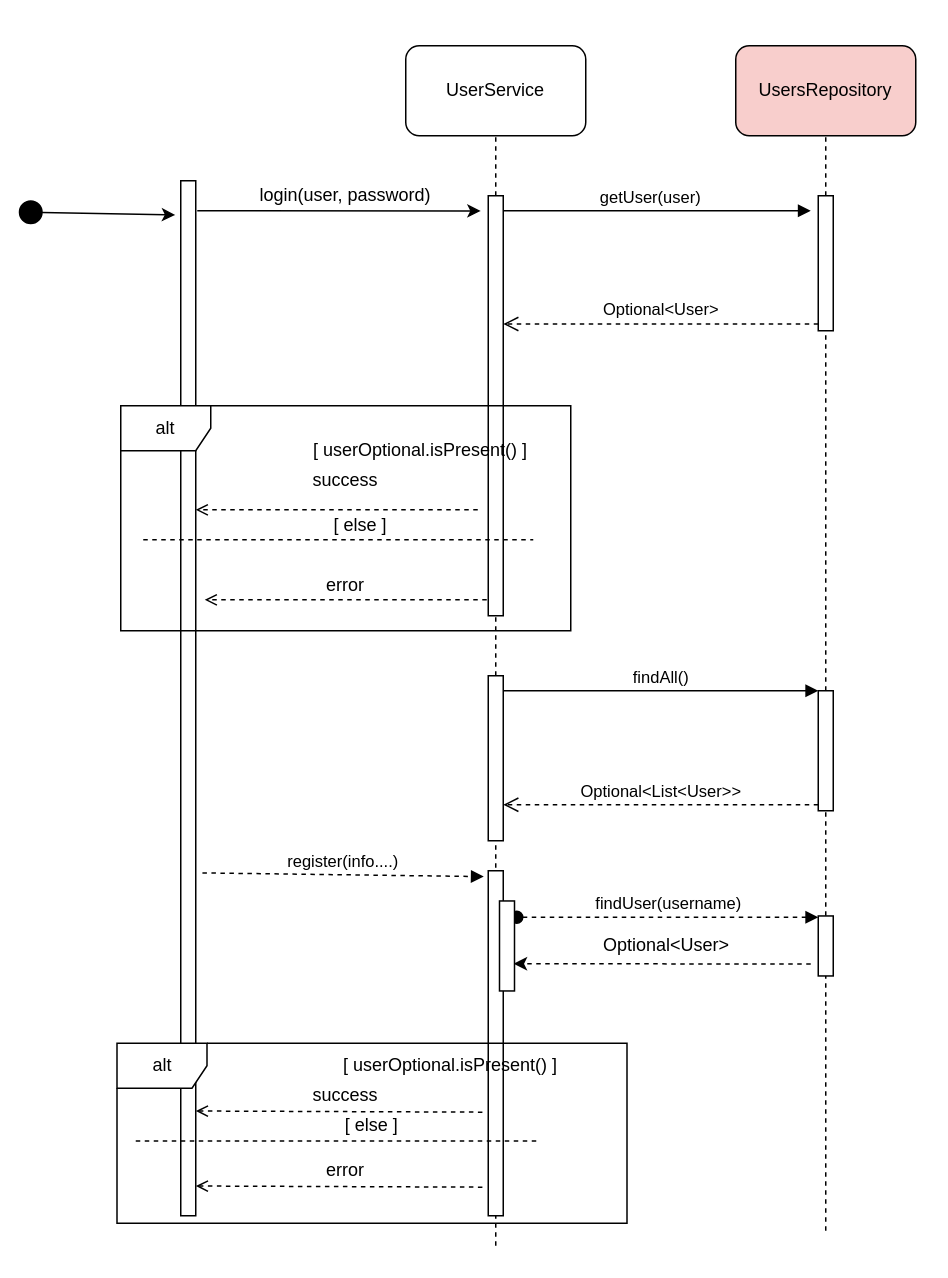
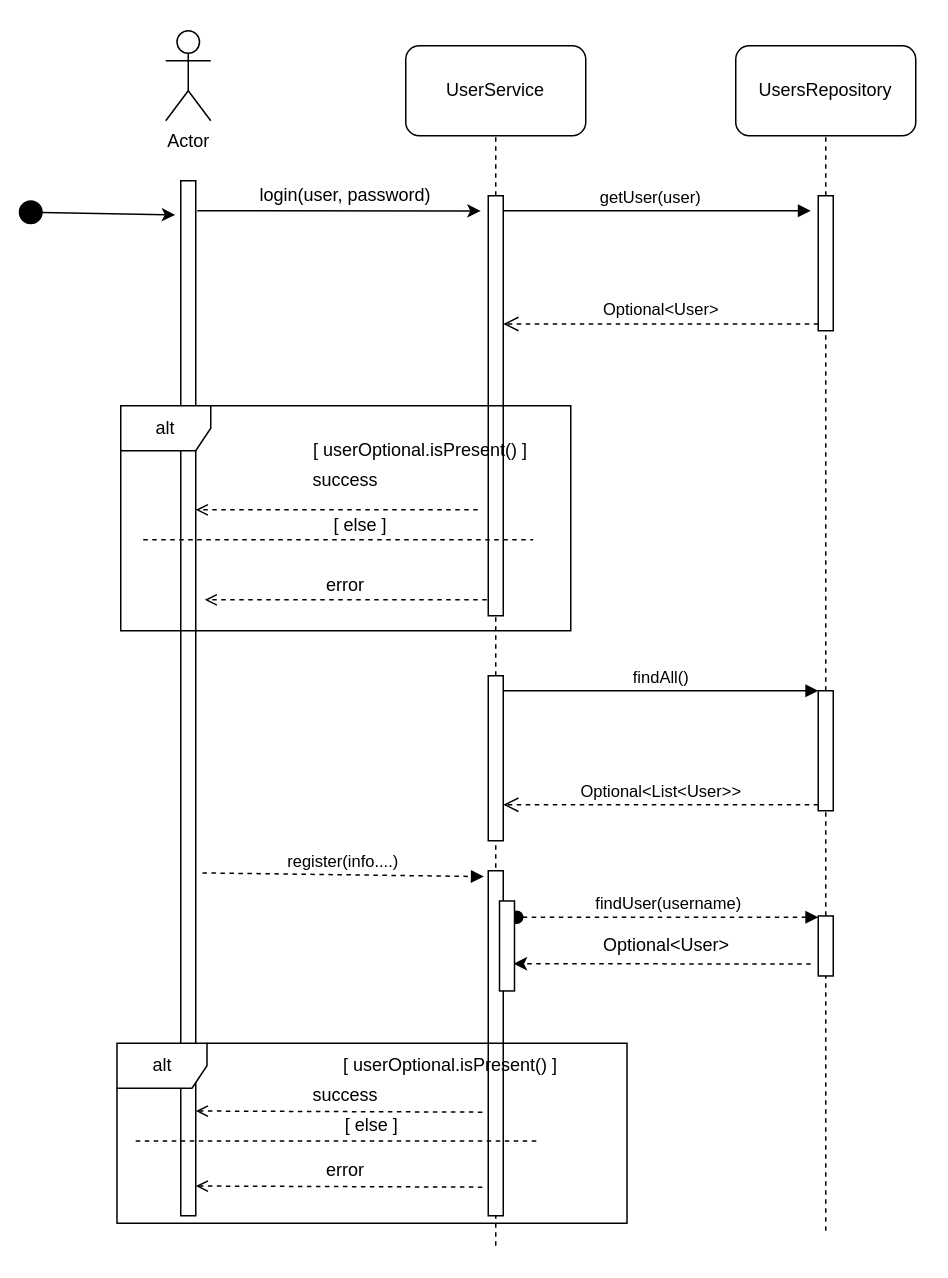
+ <mxCell id="2" value="Actor" style="shape=umlActor;verticalLabelPosition=bottom;labelBackgroundColor=#ffffff;verticalAlign=top;html=1;outlineConnect=0;" vertex="1" parent="1"><mxGeometry x="110" y="20" width="30" height="60" as="geometry" /></mxCell>
- <mxCell id="7" value="UsersRepository" style="rounded=1;whiteSpace=wrap;html=1;fillColor=#f8cecc;" vertex="1" parent="1"><mxGeometry x="490" y="30" width="120" height="60" as="geometry" /></mxCell>
+ <mxCell id="7" value="UsersRepository" style="rounded=1;whiteSpace=wrap;html=1;" vertex="1" parent="1"><mxGeometry x="490" y="30" width="120" height="60" as="geometry" /></mxCell>
